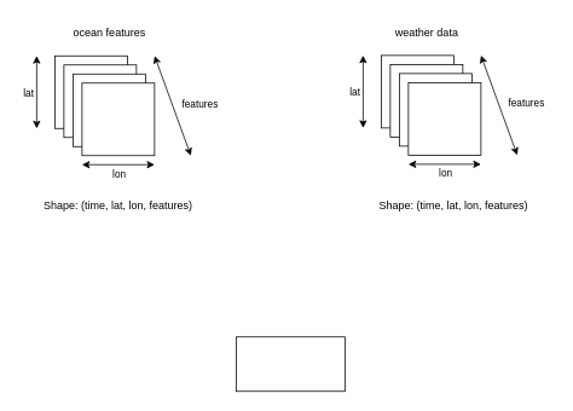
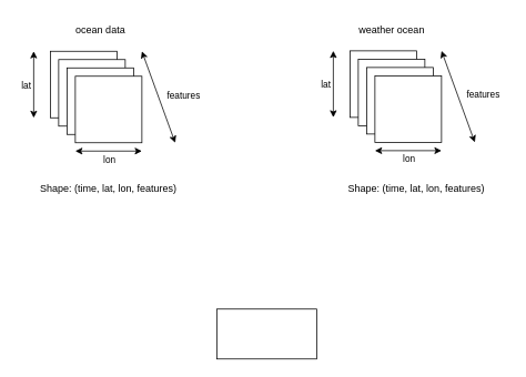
- <mxCell id="12" value="ocean features" style="text;html=1;align=center;verticalAlign=middle;whiteSpace=wrap;rounded=0;" vertex="1" parent="1"><mxGeometry x="55.5" y="20.5" width="129" height="30" as="geometry" /></mxCell>
+ <mxCell id="12" value="ocean data" style="text;html=1;align=center;verticalAlign=middle;whiteSpace=wrap;rounded=0;" vertex="1" parent="1"><mxGeometry x="55.5" y="20.5" width="129" height="30" as="geometry" /></mxCell>
- <mxCell id="23" value="weather data" style="text;html=1;align=center;verticalAlign=middle;whiteSpace=wrap;rounded=0;" vertex="1" parent="1"><mxGeometry x="405.5" y="20.5" width="129" height="30" as="geometry" /></mxCell>
+ <mxCell id="23" value="weather ocean" style="text;html=1;align=center;verticalAlign=middle;whiteSpace=wrap;rounded=0;" vertex="1" parent="1"><mxGeometry x="405.5" y="20.5" width="129" height="30" as="geometry" /></mxCell>
